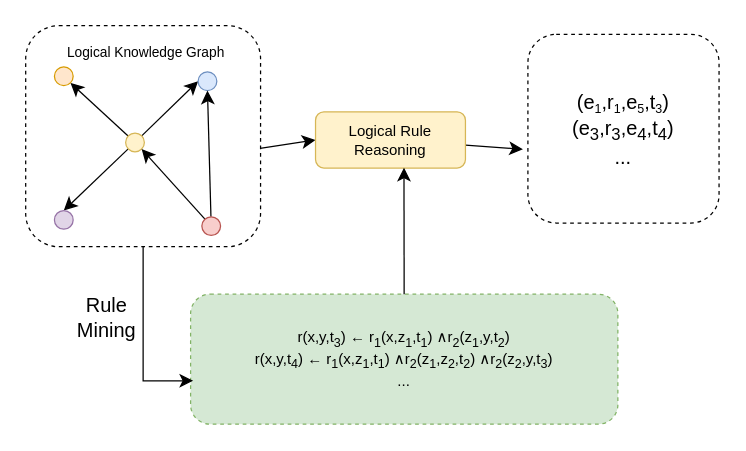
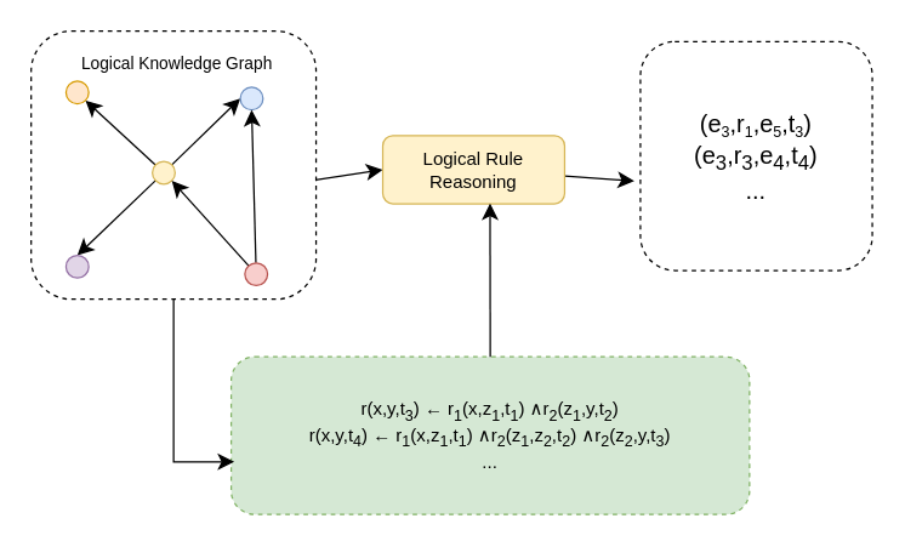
- <mxCell id="14" value="&lt;span style=&quot;font-size: 16px;&quot;&gt;(e&lt;/span&gt;&lt;sub&gt;1&lt;/sub&gt;&lt;span style=&quot;font-size: 16px;&quot;&gt;,r&lt;/span&gt;&lt;sub&gt;1&lt;/sub&gt;&lt;span style=&quot;font-size: 16px;&quot;&gt;,e&lt;/span&gt;&lt;sub&gt;5&lt;/sub&gt;&lt;span style=&quot;font-size: 16px;&quot;&gt;,t&lt;/span&gt;&lt;sub&gt;3&lt;/sub&gt;&lt;span style=&quot;font-size: 16px;&quot;&gt;)&lt;/span&gt;&lt;div style=&quot;font-size: 16px;&quot;&gt;(e&lt;sub&gt;3&lt;/sub&gt;,r&lt;sub&gt;3&lt;/sub&gt;,e&lt;sub&gt;4&lt;/sub&gt;,t&lt;sub&gt;4&lt;/sub&gt;)&lt;/div&gt;&lt;div style=&quot;font-size: 16px;&quot;&gt;...&lt;/div&gt;" style="rounded=1;whiteSpace=wrap;html=1;dashed=1;" vertex="1" parent="1"><mxGeometry x="422" y="27" width="153" height="151" as="geometry" /></mxCell>
+ <mxCell id="14" value="&lt;span style=&quot;font-size: 16px;&quot;&gt;(e&lt;/span&gt;&lt;sub&gt;3&lt;/sub&gt;&lt;span style=&quot;font-size: 16px;&quot;&gt;,r&lt;/span&gt;&lt;sub&gt;1&lt;/sub&gt;&lt;span style=&quot;font-size: 16px;&quot;&gt;,e&lt;/span&gt;&lt;sub&gt;5&lt;/sub&gt;&lt;span style=&quot;font-size: 16px;&quot;&gt;,t&lt;/span&gt;&lt;sub&gt;3&lt;/sub&gt;&lt;span style=&quot;font-size: 16px;&quot;&gt;)&lt;/span&gt;&lt;div style=&quot;font-size: 16px;&quot;&gt;(e&lt;sub&gt;3&lt;/sub&gt;,r&lt;sub&gt;3&lt;/sub&gt;,e&lt;sub&gt;4&lt;/sub&gt;,t&lt;sub&gt;4&lt;/sub&gt;)&lt;/div&gt;&lt;div style=&quot;font-size: 16px;&quot;&gt;...&lt;/div&gt;" style="rounded=1;whiteSpace=wrap;html=1;dashed=1;" vertex="1" parent="1"><mxGeometry x="422" y="27" width="153" height="151" as="geometry" /></mxCell>
- <mxCell id="20" value="Rule&lt;div&gt;Mining&lt;/div&gt;" style="text;html=1;align=center;verticalAlign=middle;whiteSpace=wrap;rounded=0;fontSize=16;" vertex="1" parent="1"><mxGeometry x="55" y="239" width="60" height="30" as="geometry" /></mxCell>
